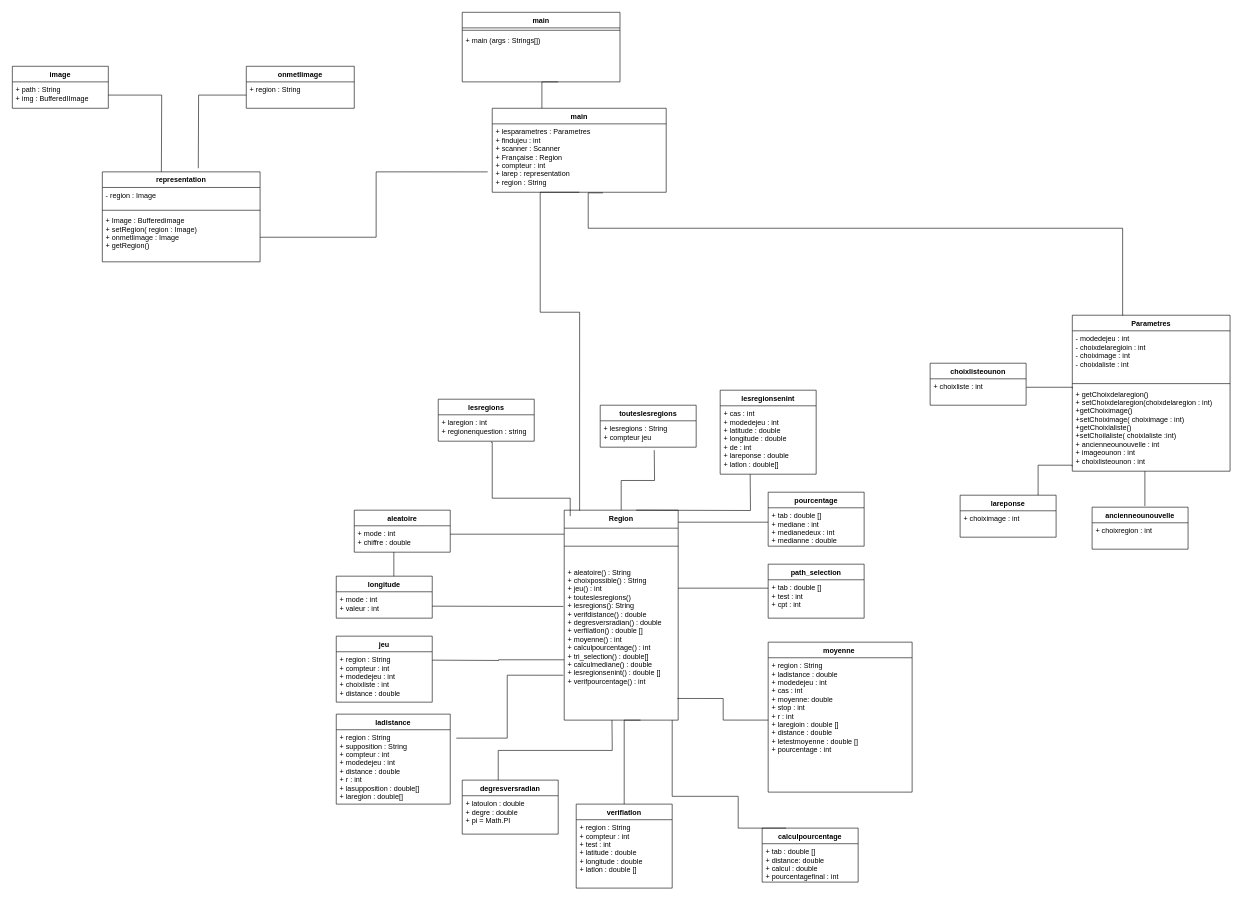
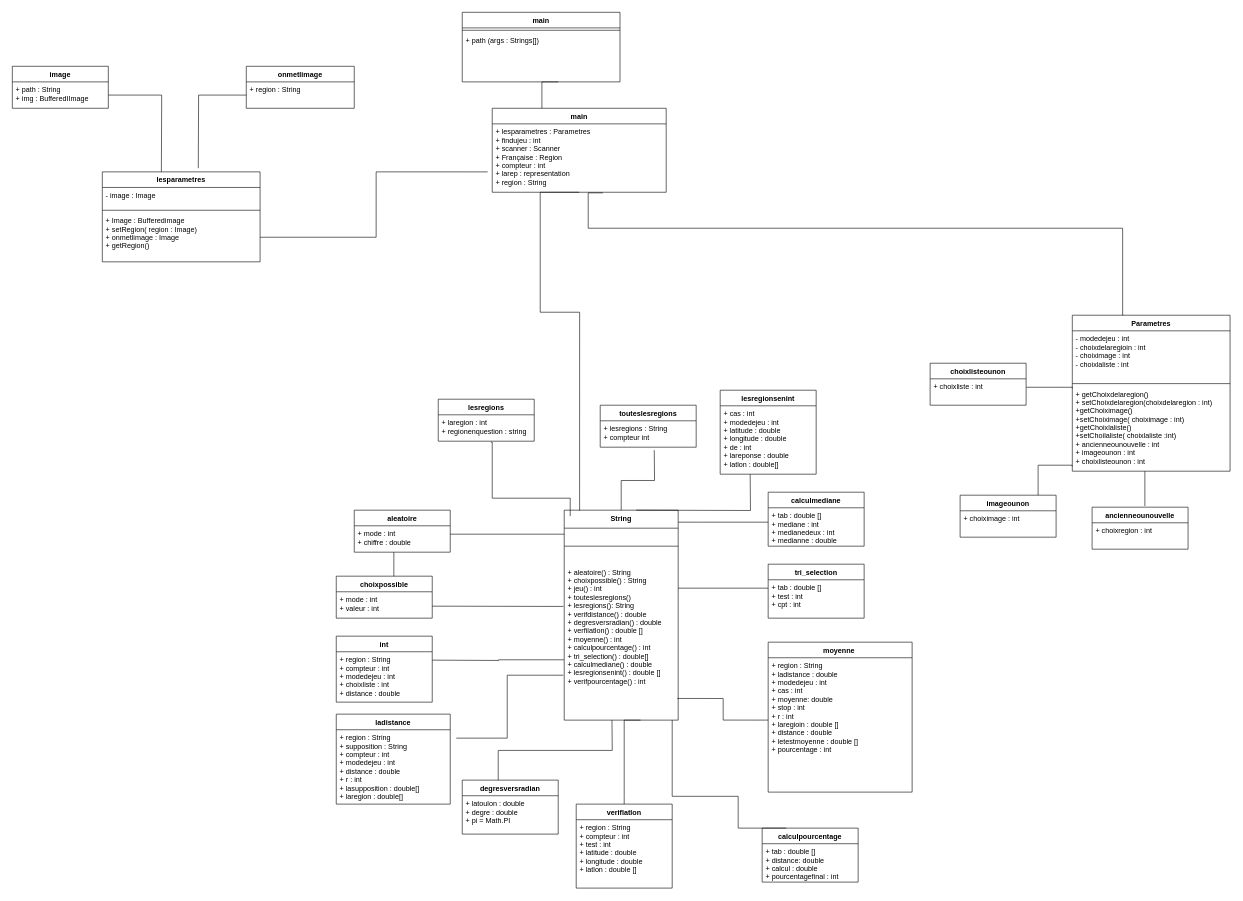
- <mxCell id="68" value="+ main (args : Strings[]) " style="text;strokeColor=none;fillColor=none;align=left;verticalAlign=top;spacingLeft=4;spacingRight=4;overflow=hidden;rotatable=0;points=[[0,0.5],[1,0.5]];portConstraint=eastwest;" parent="66" vertex="1"><mxGeometry y="34" width="263" height="82" as="geometry" /></mxCell>
+ <mxCell id="68" value="+ path (args : Strings[]) " style="text;strokeColor=none;fillColor=none;align=left;verticalAlign=top;spacingLeft=4;spacingRight=4;overflow=hidden;rotatable=0;points=[[0,0.5],[1,0.5]];portConstraint=eastwest;" parent="66" vertex="1"><mxGeometry y="34" width="263" height="82" as="geometry" /></mxCell>
- <mxCell id="56" value="representation" style="swimlane;fontStyle=1;align=center;verticalAlign=top;childLayout=stackLayout;horizontal=1;startSize=26;horizontalStack=0;resizeParent=1;resizeParentMax=0;resizeLast=0;collapsible=1;marginBottom=0;" parent="1" vertex="1"><mxGeometry x="170" y="286" width="263" height="150" as="geometry" /></mxCell>
+ <mxCell id="56" value="lesparametres" style="swimlane;fontStyle=1;align=center;verticalAlign=top;childLayout=stackLayout;horizontal=1;startSize=26;horizontalStack=0;resizeParent=1;resizeParentMax=0;resizeLast=0;collapsible=1;marginBottom=0;" parent="1" vertex="1"><mxGeometry x="170" y="286" width="263" height="150" as="geometry" /></mxCell>
- <mxCell id="57" value="- region : Image" style="text;strokeColor=none;fillColor=none;align=left;verticalAlign=top;spacingLeft=4;spacingRight=4;overflow=hidden;rotatable=0;points=[[0,0.5],[1,0.5]];portConstraint=eastwest;" parent="56" vertex="1"><mxGeometry y="26" width="263" height="34" as="geometry" /></mxCell>
+ <mxCell id="57" value="- image : Image" style="text;strokeColor=none;fillColor=none;align=left;verticalAlign=top;spacingLeft=4;spacingRight=4;overflow=hidden;rotatable=0;points=[[0,0.5],[1,0.5]];portConstraint=eastwest;" parent="56" vertex="1"><mxGeometry y="26" width="263" height="34" as="geometry" /></mxCell>
- <mxCell id="76" value="+ lesregions : String&#10;+ compteur jeu&#10;&#10;" style="text;strokeColor=none;fillColor=none;align=left;verticalAlign=top;spacingLeft=4;spacingRight=4;overflow=hidden;rotatable=0;points=[[0,0.5],[1,0.5]];portConstraint=eastwest;" vertex="1" parent="75"><mxGeometry y="26" width="160" height="44" as="geometry" /></mxCell>
+ <mxCell id="76" value="+ lesregions : String&#10;+ compteur int&#10;&#10;" style="text;strokeColor=none;fillColor=none;align=left;verticalAlign=top;spacingLeft=4;spacingRight=4;overflow=hidden;rotatable=0;points=[[0,0.5],[1,0.5]];portConstraint=eastwest;" vertex="1" parent="75"><mxGeometry y="26" width="160" height="44" as="geometry" /></mxCell>
- <mxCell id="21" value="pourcentage" style="swimlane;fontStyle=1;align=center;verticalAlign=top;childLayout=stackLayout;horizontal=1;startSize=26;horizontalStack=0;resizeParent=1;resizeParentMax=0;resizeLast=0;collapsible=1;marginBottom=0;" parent="1" vertex="1"><mxGeometry x="1280" y="820" width="160" height="90" as="geometry" /></mxCell>
+ <mxCell id="21" value="calculmediane" style="swimlane;fontStyle=1;align=center;verticalAlign=top;childLayout=stackLayout;horizontal=1;startSize=26;horizontalStack=0;resizeParent=1;resizeParentMax=0;resizeLast=0;collapsible=1;marginBottom=0;" parent="1" vertex="1"><mxGeometry x="1280" y="820" width="160" height="90" as="geometry" /></mxCell>
- <mxCell id="43" value="lareponse" style="swimlane;fontStyle=1;align=center;verticalAlign=top;childLayout=stackLayout;horizontal=1;startSize=26;horizontalStack=0;resizeParent=1;resizeParentMax=0;resizeLast=0;collapsible=1;marginBottom=0;" parent="1" vertex="1"><mxGeometry x="1600" y="825" width="160" height="70" as="geometry" /></mxCell>
+ <mxCell id="43" value="imageounon" style="swimlane;fontStyle=1;align=center;verticalAlign=top;childLayout=stackLayout;horizontal=1;startSize=26;horizontalStack=0;resizeParent=1;resizeParentMax=0;resizeLast=0;collapsible=1;marginBottom=0;" parent="1" vertex="1"><mxGeometry x="1600" y="825" width="160" height="70" as="geometry" /></mxCell>
- <mxCell id="2" value="Region" style="swimlane;fontStyle=1;align=center;verticalAlign=top;childLayout=stackLayout;horizontal=1;startSize=30;horizontalStack=0;resizeParent=1;resizeParentMax=0;resizeLast=0;collapsible=1;marginBottom=0;" parent="1" vertex="1"><mxGeometry x="940" y="850" width="190" height="350" as="geometry" /></mxCell>
+ <mxCell id="2" value="String" style="swimlane;fontStyle=1;align=center;verticalAlign=top;childLayout=stackLayout;horizontal=1;startSize=30;horizontalStack=0;resizeParent=1;resizeParentMax=0;resizeLast=0;collapsible=1;marginBottom=0;" parent="1" vertex="1"><mxGeometry x="940" y="850" width="190" height="350" as="geometry" /></mxCell>
- <mxCell id="19" value="path_selection" style="swimlane;fontStyle=1;align=center;verticalAlign=top;childLayout=stackLayout;horizontal=1;startSize=26;horizontalStack=0;resizeParent=1;resizeParentMax=0;resizeLast=0;collapsible=1;marginBottom=0;" parent="1" vertex="1"><mxGeometry x="1280" y="940" width="160" height="90" as="geometry" /></mxCell>
+ <mxCell id="19" value="tri_selection" style="swimlane;fontStyle=1;align=center;verticalAlign=top;childLayout=stackLayout;horizontal=1;startSize=26;horizontalStack=0;resizeParent=1;resizeParentMax=0;resizeLast=0;collapsible=1;marginBottom=0;" parent="1" vertex="1"><mxGeometry x="1280" y="940" width="160" height="90" as="geometry" /></mxCell>
- <mxCell id="7" value="longitude" style="swimlane;fontStyle=1;align=center;verticalAlign=top;childLayout=stackLayout;horizontal=1;startSize=26;horizontalStack=0;resizeParent=1;resizeParentMax=0;resizeLast=0;collapsible=1;marginBottom=0;" parent="1" vertex="1"><mxGeometry x="560" y="960" width="160" height="70" as="geometry" /></mxCell>
+ <mxCell id="7" value="choixpossible" style="swimlane;fontStyle=1;align=center;verticalAlign=top;childLayout=stackLayout;horizontal=1;startSize=26;horizontalStack=0;resizeParent=1;resizeParentMax=0;resizeLast=0;collapsible=1;marginBottom=0;" parent="1" vertex="1"><mxGeometry x="560" y="960" width="160" height="70" as="geometry" /></mxCell>
- <mxCell id="9" value="jeu" style="swimlane;fontStyle=1;align=center;verticalAlign=top;childLayout=stackLayout;horizontal=1;startSize=26;horizontalStack=0;resizeParent=1;resizeParentMax=0;resizeLast=0;collapsible=1;marginBottom=0;" parent="1" vertex="1"><mxGeometry x="560" y="1060" width="160" height="110" as="geometry" /></mxCell>
+ <mxCell id="9" value="int" style="swimlane;fontStyle=1;align=center;verticalAlign=top;childLayout=stackLayout;horizontal=1;startSize=26;horizontalStack=0;resizeParent=1;resizeParentMax=0;resizeLast=0;collapsible=1;marginBottom=0;" parent="1" vertex="1"><mxGeometry x="560" y="1060" width="160" height="110" as="geometry" /></mxCell>
